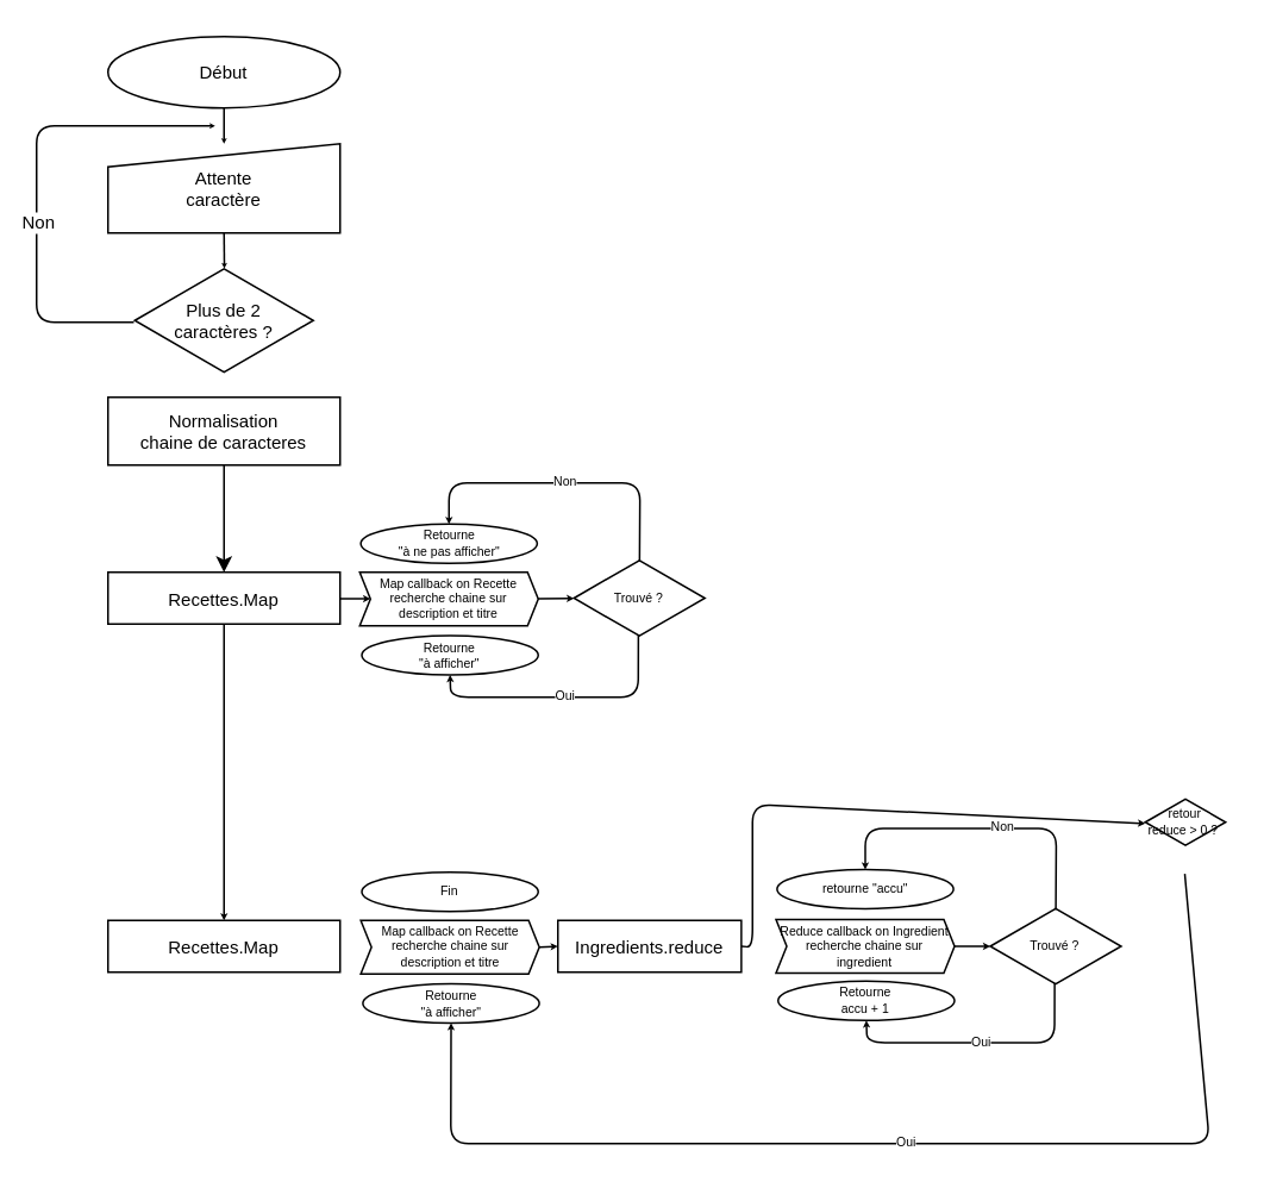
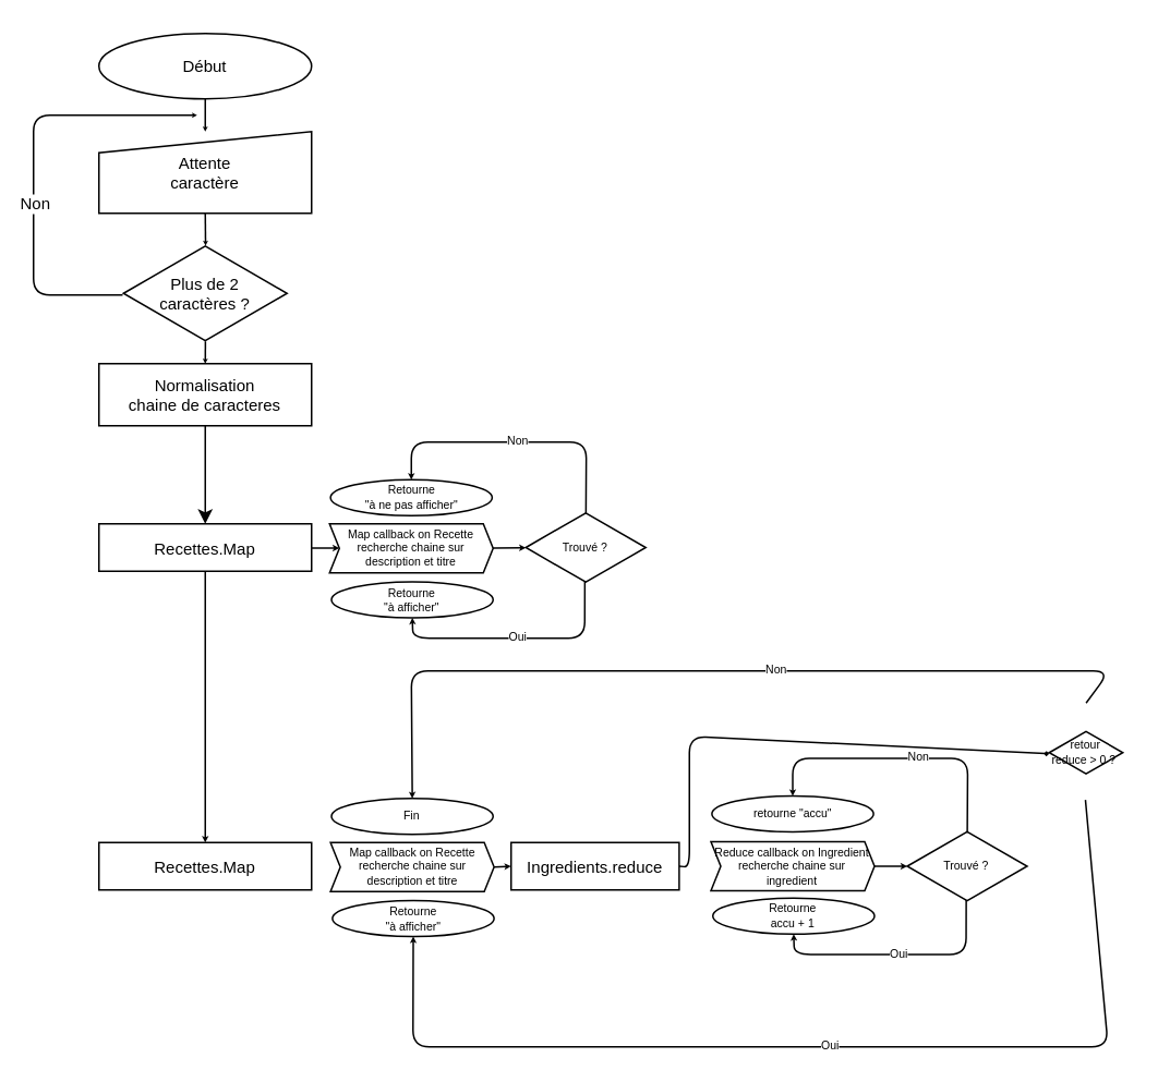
+ <mxCell id="11" value="" style="endArrow=classic;html=1;exitX=0.501;exitY=0.989;exitDx=0;exitDy=0;exitPerimeter=0;entryX=0.5;entryY=0;entryDx=0;entryDy=0;endSize=0;" parent="1" source="4" target="10" edge="1"><mxGeometry width="50" height="50" relative="1" as="geometry"><mxPoint x="149.86" y="70" as="sourcePoint" /><mxPoint x="150.56" y="96.25" as="targetPoint" /></mxGeometry></mxCell>
+ <mxCell id="38" value="" style="edgeStyle=none;html=1;fontSize=7;endSize=1;exitX=0.501;exitY=0.034;exitDx=0;exitDy=0;exitPerimeter=0;entryX=0.5;entryY=0;entryDx=0;entryDy=0;" parent="1" source="36" target="37" edge="1"><mxGeometry relative="1" as="geometry"><mxPoint x="357.448" y="507.896" as="sourcePoint" /><mxPoint x="361.59" y="505" as="targetPoint" /><Array as="points"><mxPoint x="678" y="410" /><mxPoint x="251" y="410" /></Array></mxGeometry></mxCell>
+ <mxCell id="39" value="Non" style="edgeLabel;html=1;align=center;verticalAlign=middle;resizable=0;points=[];fontSize=7;" parent="38" vertex="1" connectable="0"><mxGeometry x="-0.135" y="-1" relative="1" as="geometry"><mxPoint as="offset" /></mxGeometry></mxCell>
- <mxCell id="25" value="" style="edgeStyle=none;html=1;fontSize=7;endSize=1;exitX=1;exitY=0.5;exitDx=0;exitDy=0;entryX=0;entryY=0.511;entryDx=0;entryDy=0;entryPerimeter=0;" parent="1" source="26" target="36" edge="1"><mxGeometry relative="1" as="geometry"><Array as="points"><mxPoint x="421" y="530" /><mxPoint x="421" y="450" /></Array></mxGeometry></mxCell>
+ <mxCell id="25" value="" style="edgeStyle=none;html=1;fontSize=7;endSize=1;exitX=1;exitY=0.5;exitDx=0;exitDy=0;entryX=0;entryY=0.511;entryDx=0;entryDy=0;entryPerimeter=0;endArrow=diamond;" parent="1" source="26" target="36" edge="1"><mxGeometry relative="1" as="geometry"><Array as="points"><mxPoint x="421" y="530" /><mxPoint x="421" y="450" /></Array></mxGeometry></mxCell>
